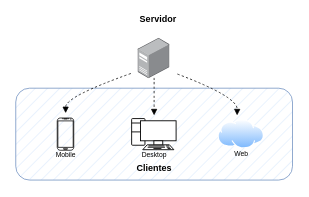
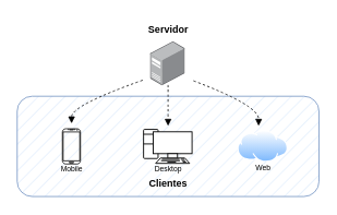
- <mxCell id="7" value="&lt;b&gt;Servidor&lt;/b&gt;" style="text;html=1;align=center;verticalAlign=middle;resizable=0;points=[];autosize=1;strokeColor=none;fillColor=none;" parent="1" vertex="1"><mxGeometry x="175" y="10" width="70" height="30" as="geometry" /></mxCell>
+ <mxCell id="7" value="&lt;b&gt;Servidor&lt;/b&gt;" style="text;html=1;align=center;verticalAlign=middle;resizable=0;points=[];autosize=1;strokeColor=none;fillColor=none;" parent="1" vertex="1"><mxGeometry x="170" y="20" width="70" height="30" as="geometry" /></mxCell>
